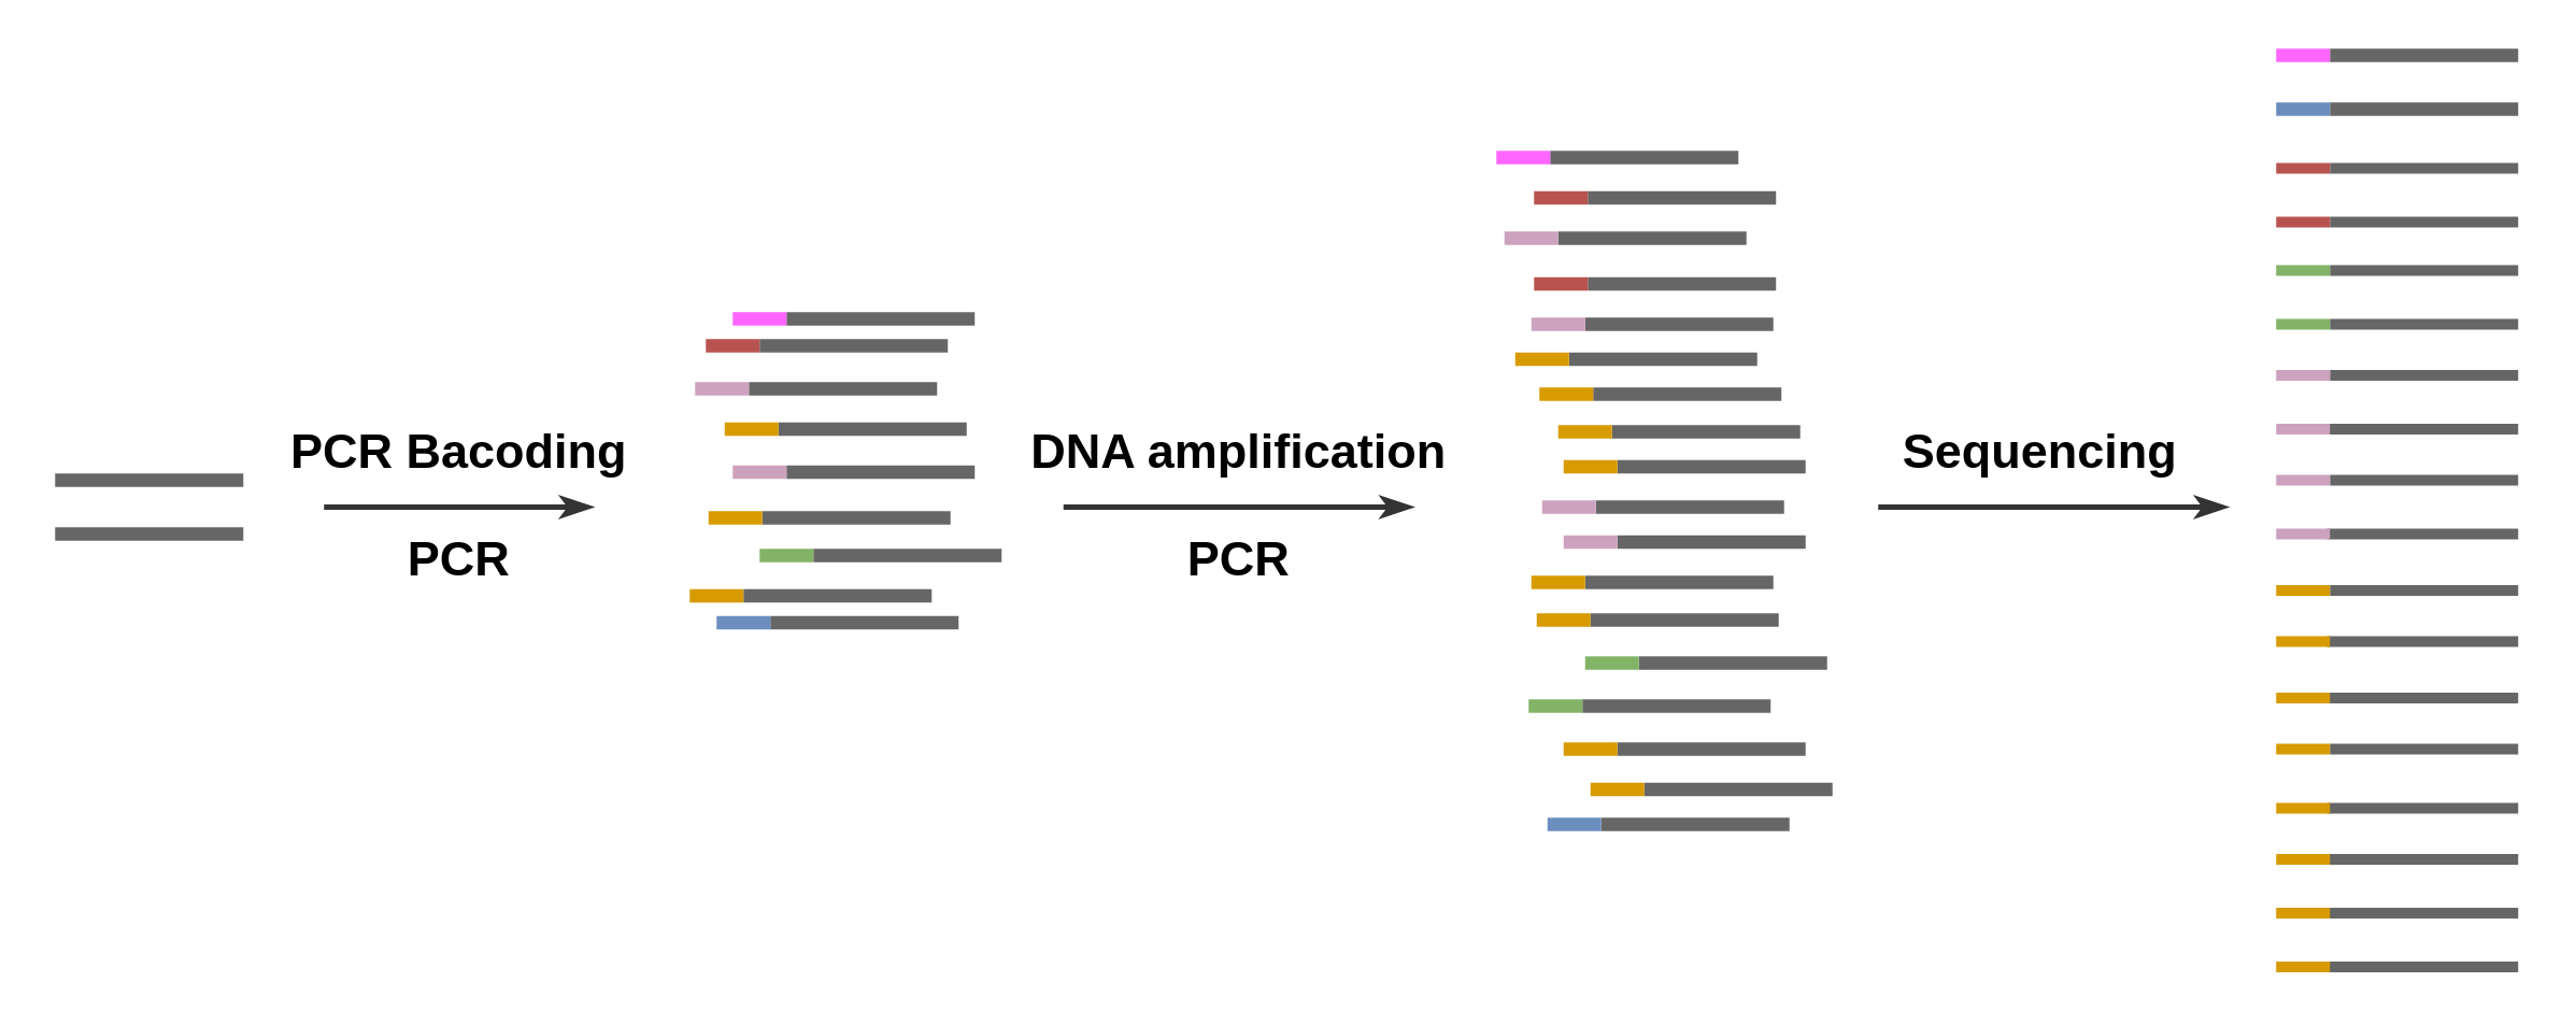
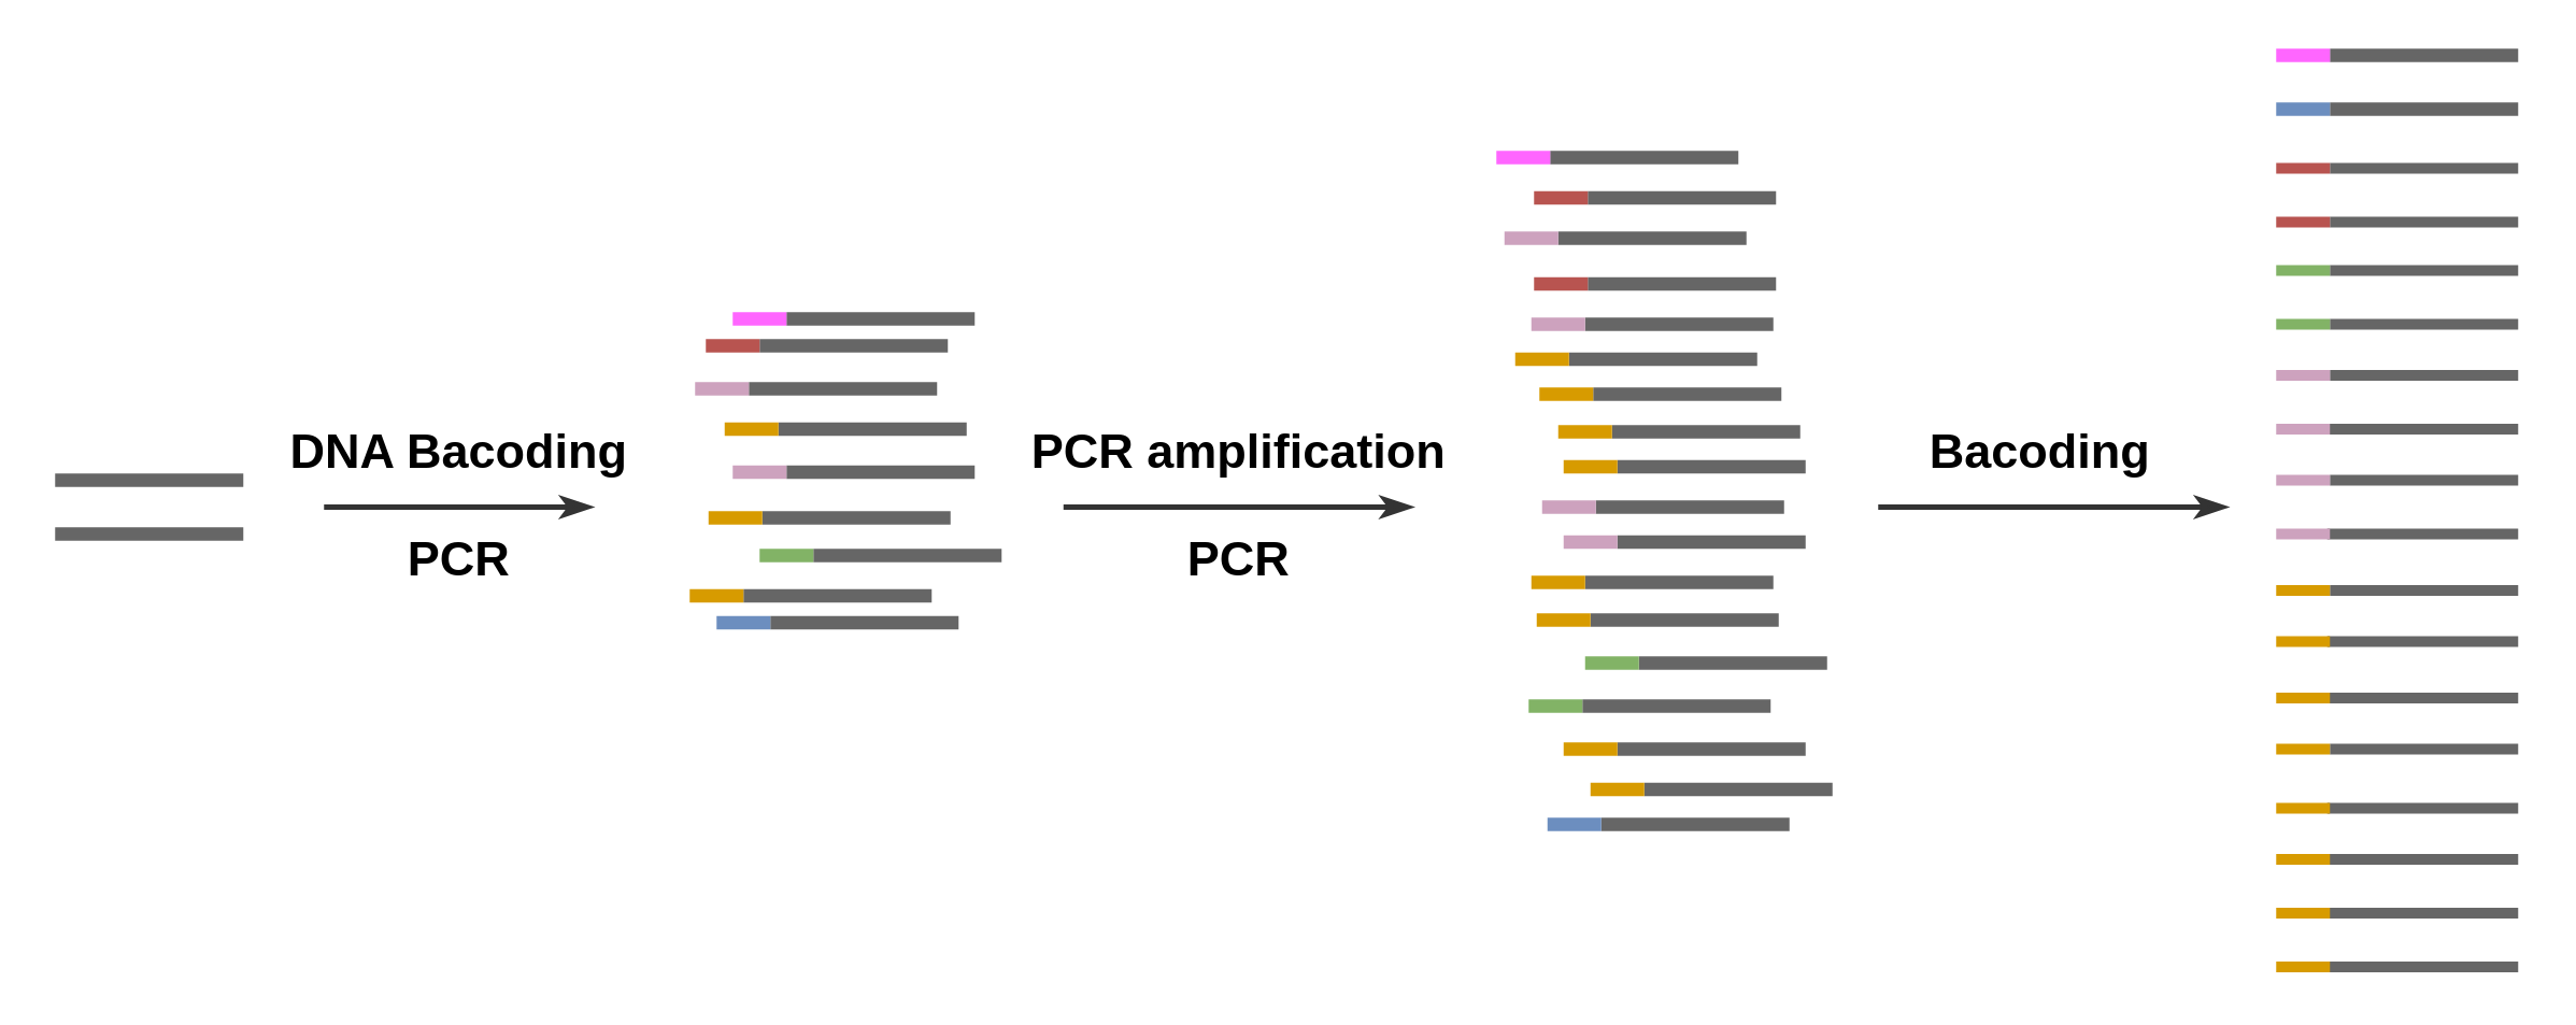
- <mxCell id="46" value="&lt;font style=&quot;font-size: 18px;&quot;&gt;&lt;b&gt;PCR Bacoding&lt;/b&gt;&lt;/font&gt;" style="text;html=1;align=center;verticalAlign=middle;resizable=0;points=[];autosize=1;strokeColor=none;fillColor=none;" parent="1" vertex="1"><mxGeometry x="100" y="158" width="140" height="20" as="geometry" /></mxCell>
+ <mxCell id="46" value="&lt;font style=&quot;font-size: 18px;&quot;&gt;&lt;b&gt;DNA Bacoding&lt;/b&gt;&lt;/font&gt;" style="text;html=1;align=center;verticalAlign=middle;resizable=0;points=[];autosize=1;strokeColor=none;fillColor=none;" parent="1" vertex="1"><mxGeometry x="100" y="158" width="140" height="20" as="geometry" /></mxCell>
- <mxCell id="49" value="&lt;font style=&quot;font-size: 18px;&quot;&gt;&lt;b&gt;DNA amplification&lt;/b&gt;&lt;/font&gt;" style="text;html=1;align=center;verticalAlign=middle;resizable=0;points=[];autosize=1;strokeColor=none;fillColor=none;" parent="1" vertex="1"><mxGeometry x="375" y="158" width="170" height="20" as="geometry" /></mxCell>
+ <mxCell id="49" value="&lt;font style=&quot;font-size: 18px;&quot;&gt;&lt;b&gt;PCR amplification&lt;/b&gt;&lt;/font&gt;" style="text;html=1;align=center;verticalAlign=middle;resizable=0;points=[];autosize=1;strokeColor=none;fillColor=none;" parent="1" vertex="1"><mxGeometry x="375" y="158" width="170" height="20" as="geometry" /></mxCell>
- <mxCell id="47" value="&lt;font style=&quot;font-size: 18px;&quot;&gt;&lt;b&gt;Sequencing&lt;/b&gt;&lt;/font&gt;" style="text;html=1;align=center;verticalAlign=middle;resizable=0;points=[];autosize=1;strokeColor=none;fillColor=none;" parent="1" vertex="1"><mxGeometry x="698" y="158" width="120" height="20" as="geometry" /></mxCell>
+ <mxCell id="47" value="&lt;font style=&quot;font-size: 18px;&quot;&gt;&lt;b&gt;Bacoding&lt;/b&gt;&lt;/font&gt;" style="text;html=1;align=center;verticalAlign=middle;resizable=0;points=[];autosize=1;strokeColor=none;fillColor=none;" parent="1" vertex="1"><mxGeometry x="698" y="158" width="120" height="20" as="geometry" /></mxCell>
